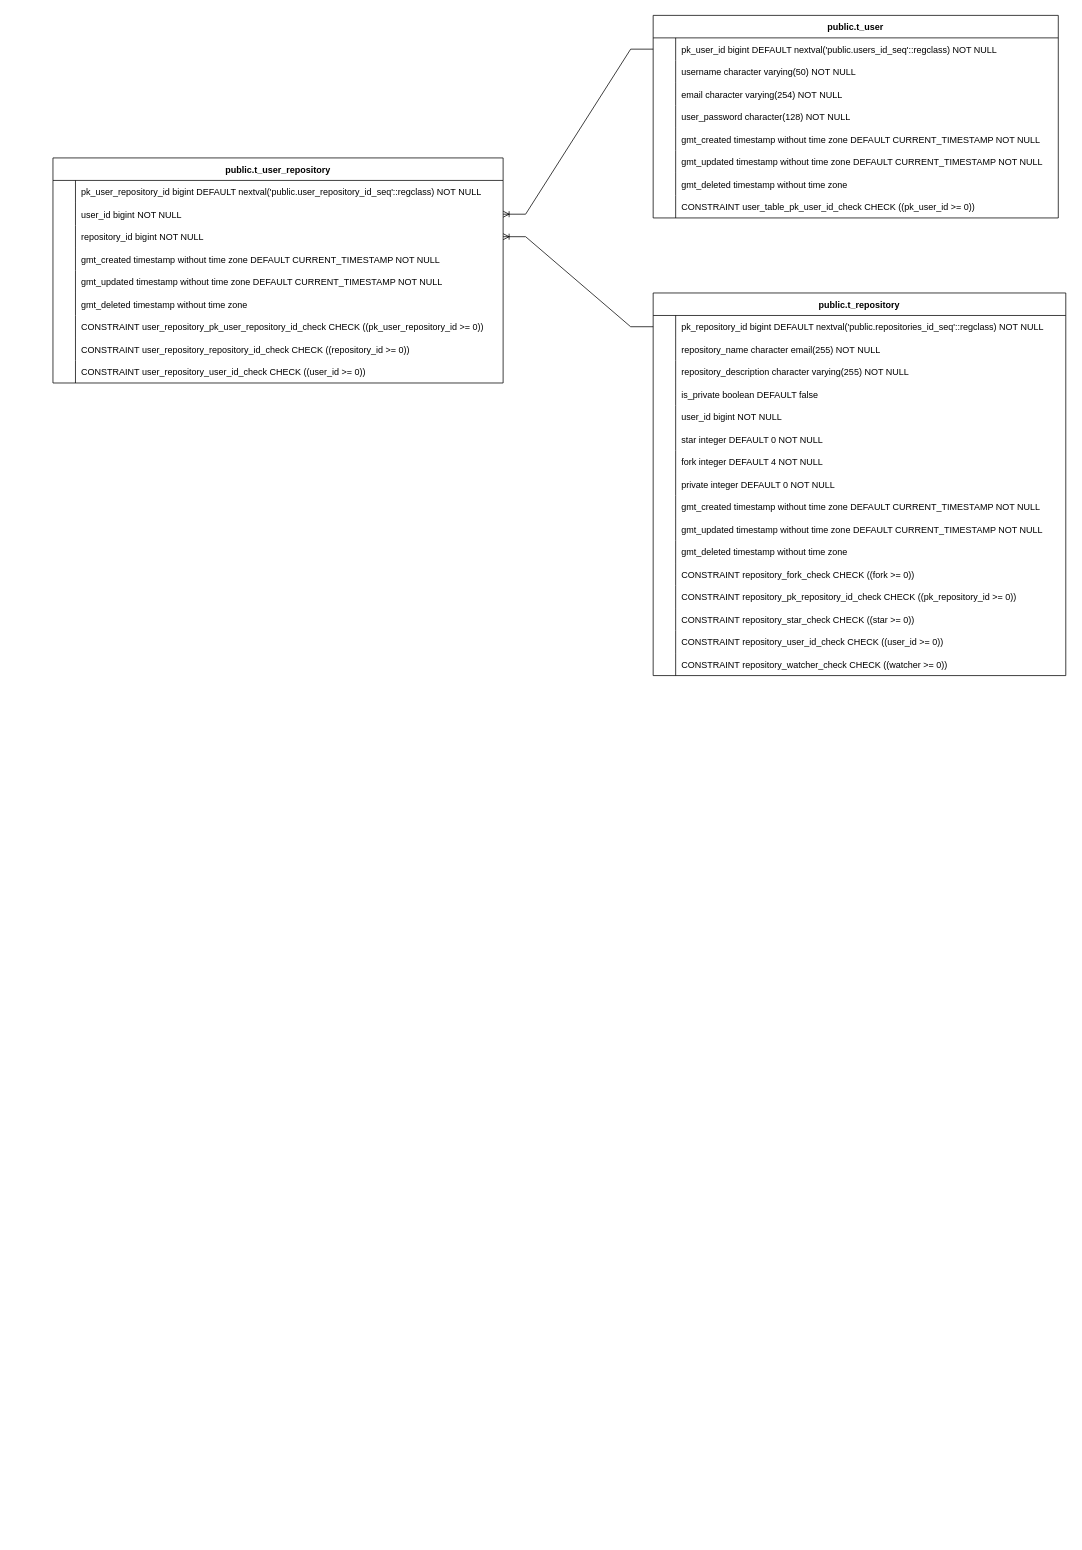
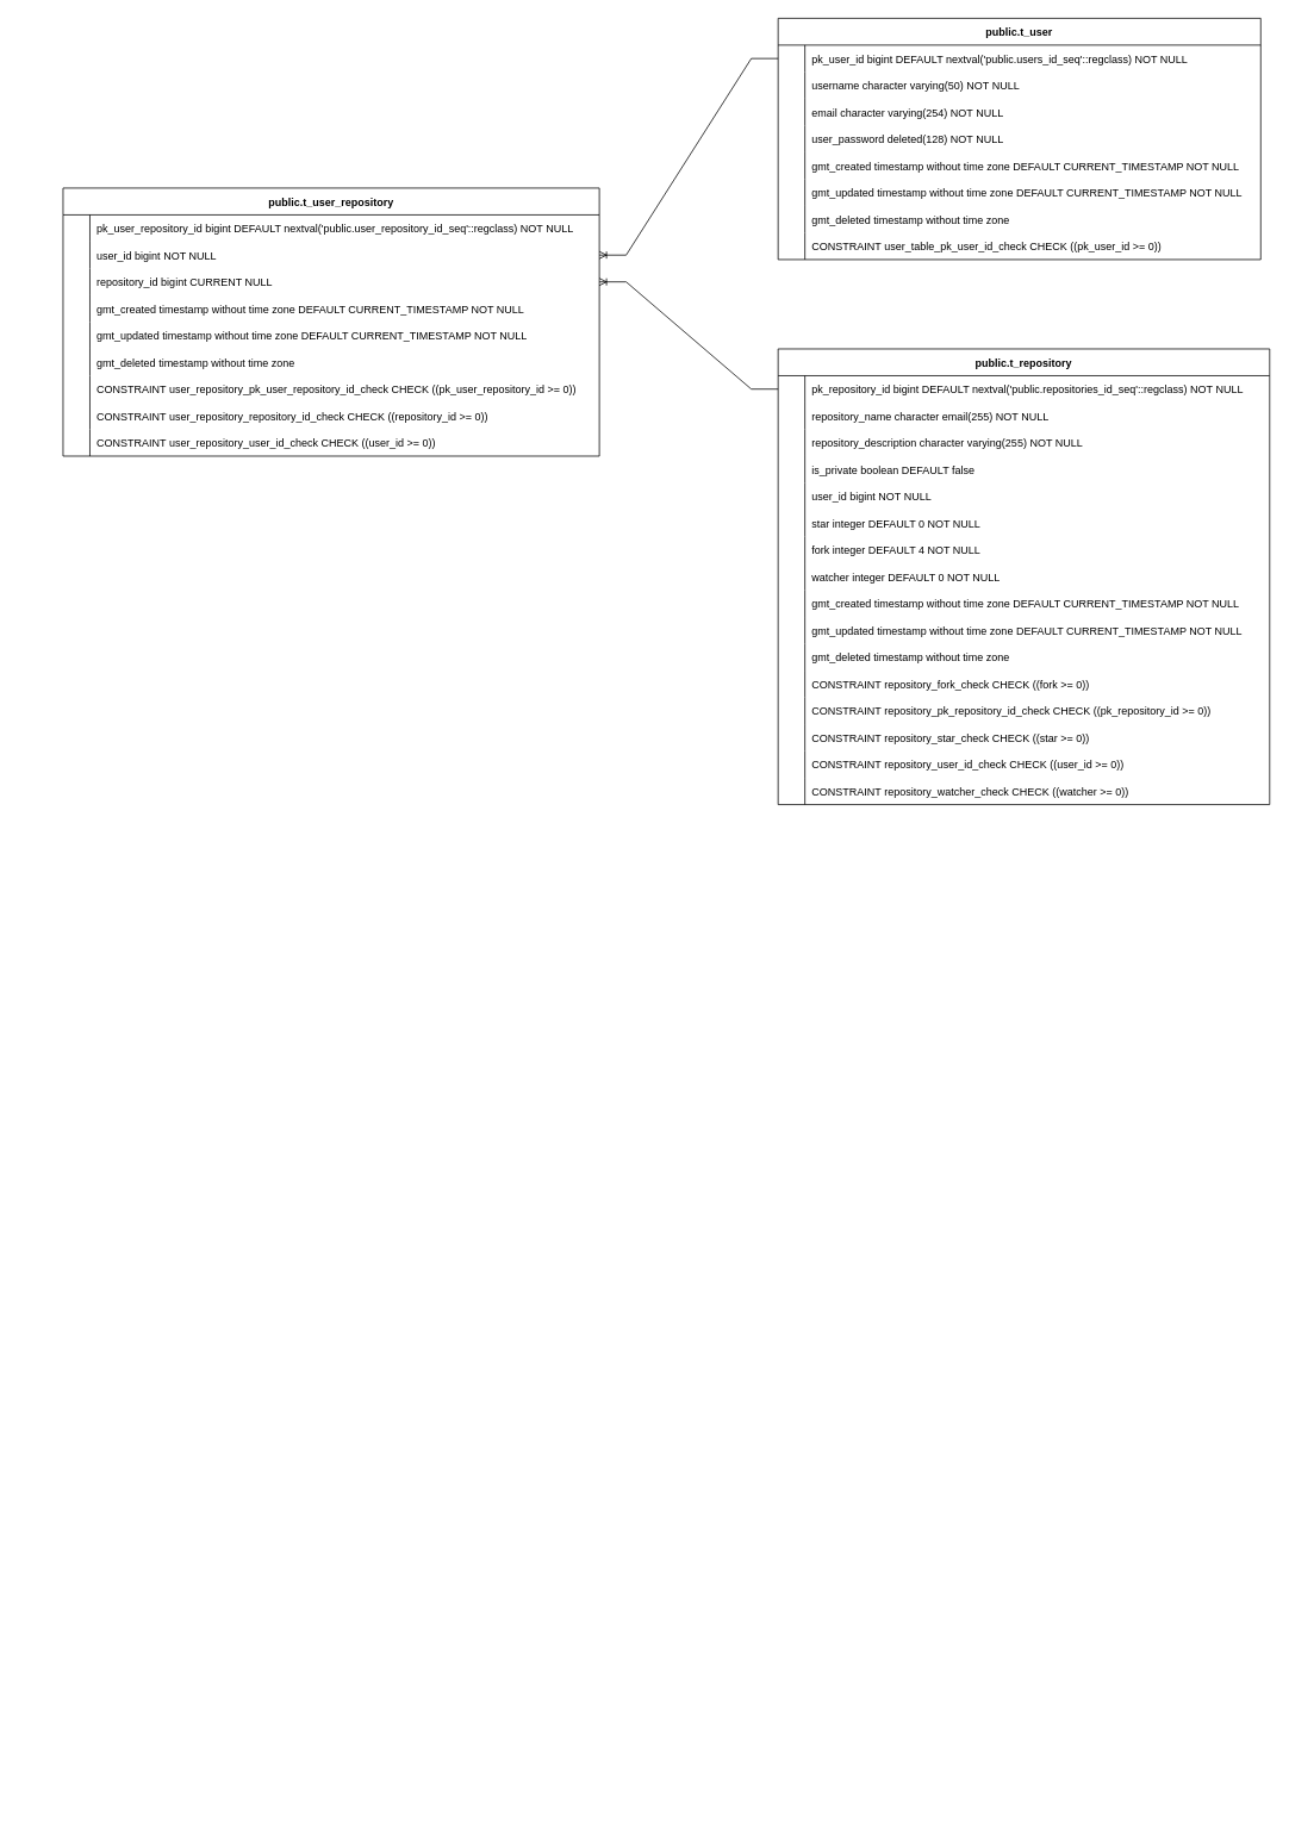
- <mxCell id="65" value="user_password character(128) NOT NULL" style="shape=partialRectangle;overflow=hidden;connectable=0;fillColor=none;align=left;strokeColor=inherit;top=0;left=0;bottom=0;right=0;spacingLeft=6;" parent="63" vertex="1"><mxGeometry x="30" width="510" height="30" as="geometry"><mxRectangle width="510" height="30" as="alternateBounds" /></mxGeometry></mxCell>
+ <mxCell id="65" value="user_password deleted(128) NOT NULL" style="shape=partialRectangle;overflow=hidden;connectable=0;fillColor=none;align=left;strokeColor=inherit;top=0;left=0;bottom=0;right=0;spacingLeft=6;" parent="63" vertex="1"><mxGeometry x="30" width="510" height="30" as="geometry"><mxRectangle width="510" height="30" as="alternateBounds" /></mxGeometry></mxCell>
- <mxCell id="87" value="repository_id bigint NOT NULL" style="shape=partialRectangle;overflow=hidden;connectable=0;fillColor=none;align=left;strokeColor=inherit;top=0;left=0;bottom=0;right=0;spacingLeft=6;" parent="85" vertex="1"><mxGeometry x="30" width="570" height="30" as="geometry"><mxRectangle width="570" height="30" as="alternateBounds" /></mxGeometry></mxCell>
+ <mxCell id="87" value="repository_id bigint CURRENT NULL" style="shape=partialRectangle;overflow=hidden;connectable=0;fillColor=none;align=left;strokeColor=inherit;top=0;left=0;bottom=0;right=0;spacingLeft=6;" parent="85" vertex="1"><mxGeometry x="30" width="570" height="30" as="geometry"><mxRectangle width="570" height="30" as="alternateBounds" /></mxGeometry></mxCell>
- <mxCell id="28" value="private integer DEFAULT 0 NOT NULL" style="shape=partialRectangle;overflow=hidden;connectable=0;fillColor=none;align=left;strokeColor=inherit;top=0;left=0;bottom=0;right=0;spacingLeft=6;" parent="26" vertex="1"><mxGeometry x="30" width="520" height="30" as="geometry"><mxRectangle width="520" height="30" as="alternateBounds" /></mxGeometry></mxCell>
+ <mxCell id="28" value="watcher integer DEFAULT 0 NOT NULL" style="shape=partialRectangle;overflow=hidden;connectable=0;fillColor=none;align=left;strokeColor=inherit;top=0;left=0;bottom=0;right=0;spacingLeft=6;" parent="26" vertex="1"><mxGeometry x="30" width="520" height="30" as="geometry"><mxRectangle width="520" height="30" as="alternateBounds" /></mxGeometry></mxCell>
